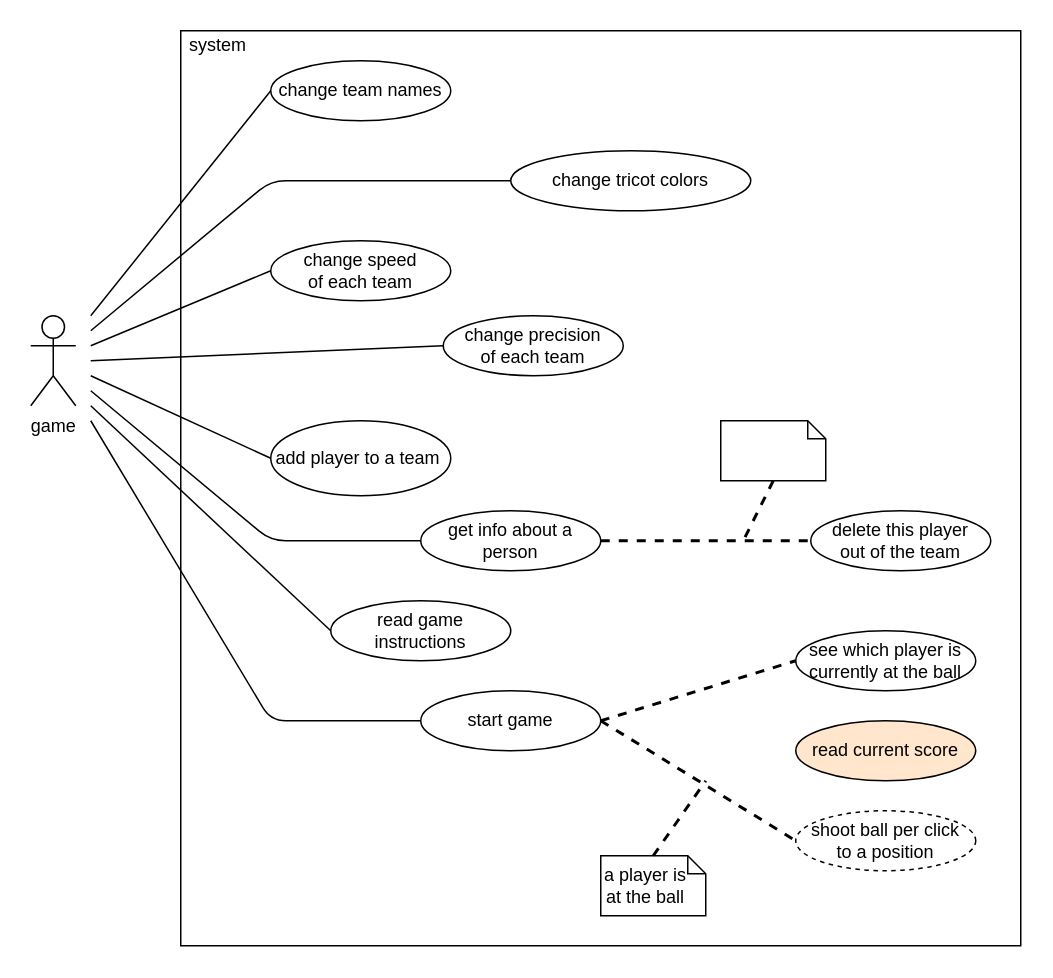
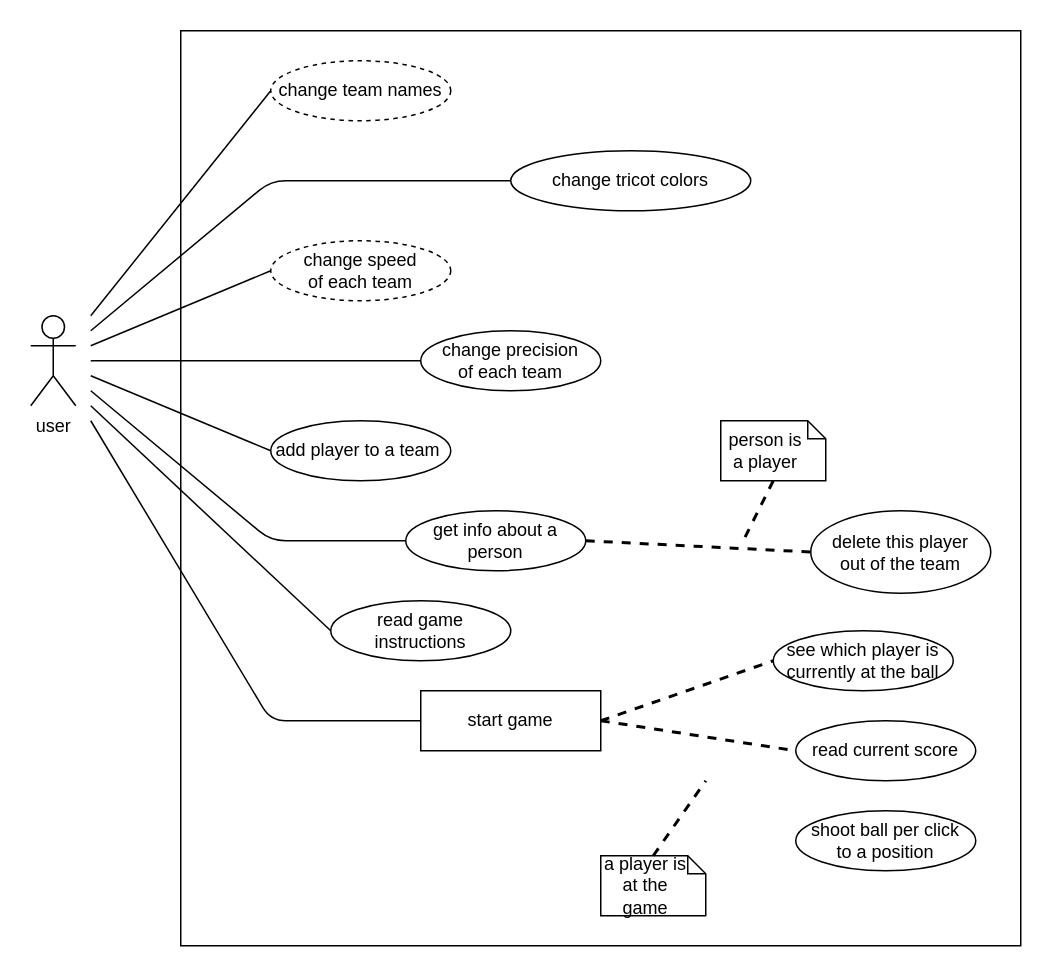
- <mxCell id="36" value="system" style="text;html=1;strokeColor=none;fillColor=none;align=center;verticalAlign=middle;whiteSpace=wrap;rounded=0;" vertex="1" parent="1"><mxGeometry x="125" y="20" width="40" height="20" as="geometry" /></mxCell>
- <mxCell id="9" value="change team names" style="ellipse;whiteSpace=wrap;html=1;" vertex="1" parent="1"><mxGeometry x="180" y="40" width="120" height="40" as="geometry" /></mxCell>
+ <mxCell id="9" value="change team names" style="ellipse;whiteSpace=wrap;html=1;dashed=1;" vertex="1" parent="1"><mxGeometry x="180" y="40" width="120" height="40" as="geometry" /></mxCell>
- <mxCell id="8" value="change speed &lt;br&gt;of each team" style="ellipse;whiteSpace=wrap;html=1;" vertex="1" parent="1"><mxGeometry x="180" y="160" width="120" height="40" as="geometry" /></mxCell>
+ <mxCell id="8" value="change speed &lt;br&gt;of each team" style="ellipse;whiteSpace=wrap;html=1;dashed=1;" vertex="1" parent="1"><mxGeometry x="180" y="160" width="120" height="40" as="geometry" /></mxCell>
- <mxCell id="7" value="change precision &lt;br&gt;of each team" style="ellipse;whiteSpace=wrap;html=1;" vertex="1" parent="1"><mxGeometry x="295" y="210" width="120" height="40" as="geometry" /></mxCell>
+ <mxCell id="7" value="change precision &lt;br&gt;of each team" style="ellipse;whiteSpace=wrap;html=1;" vertex="1" parent="1"><mxGeometry x="280" y="220" width="120" height="40" as="geometry" /></mxCell>
- <mxCell id="2" value="game" style="shape=umlActor;verticalLabelPosition=bottom;verticalAlign=top;html=1;" vertex="1" parent="1"><mxGeometry x="20" y="210" width="30" height="60" as="geometry" /></mxCell>
+ <mxCell id="2" value="user" style="shape=umlActor;verticalLabelPosition=bottom;verticalAlign=top;html=1;" vertex="1" parent="1"><mxGeometry x="20" y="210" width="30" height="60" as="geometry" /></mxCell>
+ <mxCell id="17" value="person is&lt;br&gt;a player" style="text;html=1;strokeColor=none;fillColor=none;align=center;verticalAlign=middle;whiteSpace=wrap;rounded=0;" vertex="1" parent="15"><mxGeometry y="13.333" width="60" height="33.333" as="geometry" /></mxCell>
- <mxCell id="13" value="add player to a team&amp;nbsp;" style="ellipse;whiteSpace=wrap;html=1;" vertex="1" parent="1"><mxGeometry x="180" y="280" width="120" height="50" as="geometry" /></mxCell>
+ <mxCell id="13" value="add player to a team&amp;nbsp;" style="ellipse;whiteSpace=wrap;html=1;" vertex="1" parent="1"><mxGeometry x="180" y="280" width="120" height="40" as="geometry" /></mxCell>
- <mxCell id="4" value="get info about a person" style="ellipse;whiteSpace=wrap;html=1;" vertex="1" parent="1"><mxGeometry x="280" y="340" width="120" height="40" as="geometry" /></mxCell>
+ <mxCell id="4" value="get info about a person" style="ellipse;whiteSpace=wrap;html=1;" vertex="1" parent="1"><mxGeometry x="270" y="340" width="120" height="40" as="geometry" /></mxCell>
- <mxCell id="12" value="delete this player &lt;br&gt;out of the team" style="ellipse;whiteSpace=wrap;html=1;" vertex="1" parent="1"><mxGeometry x="540" y="340" width="120" height="40" as="geometry" /></mxCell>
+ <mxCell id="12" value="delete this player &lt;br&gt;out of the team" style="ellipse;whiteSpace=wrap;html=1;" vertex="1" parent="1"><mxGeometry x="540" y="340" width="120" height="55" as="geometry" /></mxCell>
- <mxCell id="11" value="see which player is currently at the ball" style="ellipse;whiteSpace=wrap;html=1;" vertex="1" parent="1"><mxGeometry x="530" y="420" width="120" height="40" as="geometry" /></mxCell>
+ <mxCell id="11" value="see which player is currently at the ball" style="ellipse;whiteSpace=wrap;html=1;" vertex="1" parent="1"><mxGeometry x="515" y="420" width="120" height="40" as="geometry" /></mxCell>
- <mxCell id="6" value="start game" style="ellipse;whiteSpace=wrap;html=1;" vertex="1" parent="1"><mxGeometry x="280" y="460" width="120" height="40" as="geometry" /></mxCell>
+ <mxCell id="6" value="start game" style="whiteSpace=wrap;html=1;rounded=0;" vertex="1" parent="1"><mxGeometry x="280" y="460" width="120" height="40" as="geometry" /></mxCell>
+ <mxCell id="28" value="" style="endArrow=none;dashed=1;html=1;strokeWidth=2;exitX=1;exitY=0.5;exitDx=0;exitDy=0;entryX=0;entryY=0.5;entryDx=0;entryDy=0;" edge="1" parent="1" source="6" target="3"><mxGeometry width="50" height="50" relative="1" as="geometry"><mxPoint x="450" y="480" as="sourcePoint" /><mxPoint x="540" y="480" as="targetPoint" /></mxGeometry></mxCell>
- <mxCell id="3" value="read current score" style="ellipse;whiteSpace=wrap;html=1;fillColor=#ffe6cc;" vertex="1" parent="1"><mxGeometry x="530" y="480" width="120" height="40" as="geometry" /></mxCell>
+ <mxCell id="3" value="read current score" style="ellipse;whiteSpace=wrap;html=1;" vertex="1" parent="1"><mxGeometry x="530" y="480" width="120" height="40" as="geometry" /></mxCell>
- <mxCell id="29" value="" style="endArrow=none;dashed=1;html=1;strokeWidth=2;exitX=1;exitY=0.5;exitDx=0;exitDy=0;entryX=0;entryY=0.5;entryDx=0;entryDy=0;" edge="1" parent="1" source="6" target="14"><mxGeometry width="50" height="50" relative="1" as="geometry"><mxPoint x="450" y="480" as="sourcePoint" /><mxPoint x="530" y="460" as="targetPoint" /></mxGeometry></mxCell>
- <mxCell id="14" value="shoot ball per click &lt;br&gt;to a position" style="ellipse;whiteSpace=wrap;html=1;dashed=1;" vertex="1" parent="1"><mxGeometry x="530" y="540" width="120" height="40" as="geometry" /></mxCell>
+ <mxCell id="14" value="shoot ball per click &lt;br&gt;to a position" style="ellipse;whiteSpace=wrap;html=1;" vertex="1" parent="1"><mxGeometry x="530" y="540" width="120" height="40" as="geometry" /></mxCell>
- <mxCell id="32" value="a player is at the ball" style="text;html=1;strokeColor=none;fillColor=none;align=center;verticalAlign=middle;whiteSpace=wrap;rounded=0;" vertex="1" parent="30"><mxGeometry y="13.333" width="60" height="33.333" as="geometry" /></mxCell>
+ <mxCell id="32" value="a player is at the game" style="text;html=1;strokeColor=none;fillColor=none;align=center;verticalAlign=middle;whiteSpace=wrap;rounded=0;" vertex="1" parent="30"><mxGeometry y="13.333" width="60" height="33.333" as="geometry" /></mxCell>
